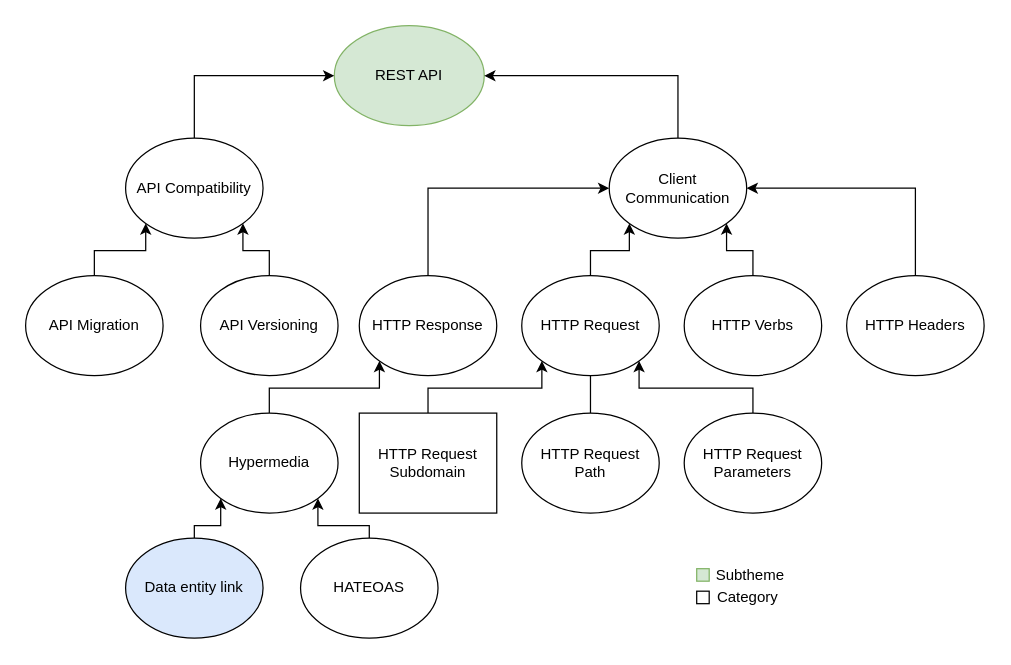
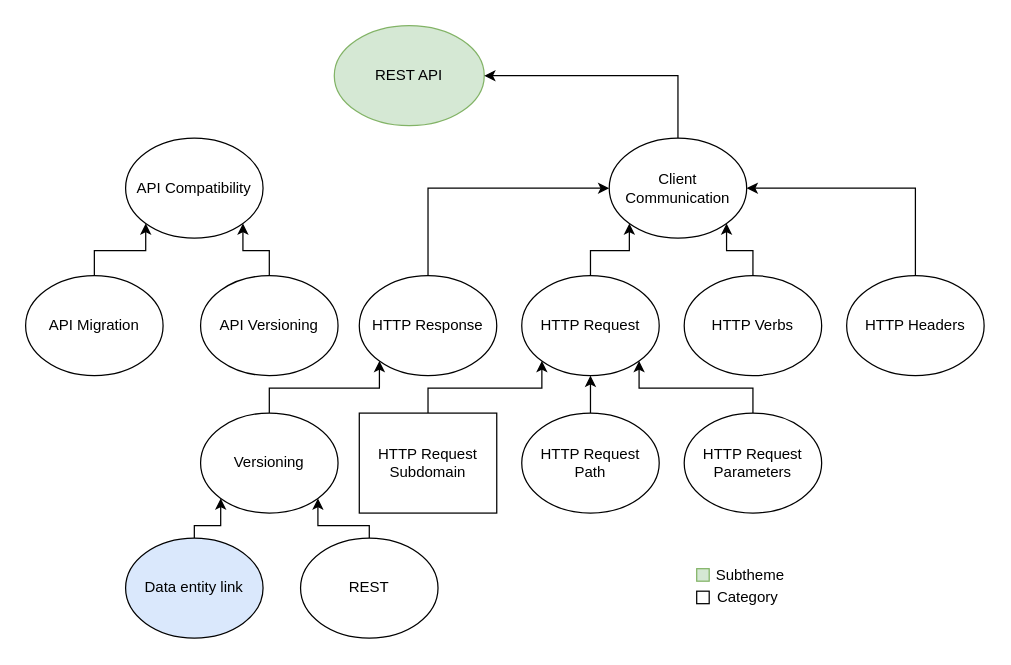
- <mxCell id="13" style="edgeStyle=orthogonalEdgeStyle;rounded=0;orthogonalLoop=1;jettySize=auto;html=1;exitX=0.5;exitY=0;exitDx=0;exitDy=0;entryX=0;entryY=0.5;entryDx=0;entryDy=0;" parent="1" source="14" target="2" edge="1"><mxGeometry relative="1" as="geometry"><mxPoint x="217" y="40" as="targetPoint" /></mxGeometry></mxCell>
- <mxCell id="21" style="edgeStyle=orthogonalEdgeStyle;rounded=0;orthogonalLoop=1;jettySize=auto;html=1;exitX=0.5;exitY=0;exitDx=0;exitDy=0;entryX=0.5;entryY=1;entryDx=0;entryDy=0;endArrow=none;" parent="1" source="22" target="8" edge="1"><mxGeometry relative="1" as="geometry" /></mxCell>
+ <mxCell id="21" style="edgeStyle=orthogonalEdgeStyle;rounded=0;orthogonalLoop=1;jettySize=auto;html=1;exitX=0.5;exitY=0;exitDx=0;exitDy=0;entryX=0.5;entryY=1;entryDx=0;entryDy=0;" parent="1" source="22" target="8" edge="1"><mxGeometry relative="1" as="geometry" /></mxCell>
- <mxCell id="26" value="Hypermedia" style="ellipse;whiteSpace=wrap;html=1;" parent="1" vertex="1"><mxGeometry x="160" y="330" width="110" height="80" as="geometry" /></mxCell>
+ <mxCell id="26" value="Versioning" style="ellipse;whiteSpace=wrap;html=1;" parent="1" vertex="1"><mxGeometry x="160" y="330" width="110" height="80" as="geometry" /></mxCell>
- <mxCell id="30" value="HATEOAS" style="ellipse;whiteSpace=wrap;html=1;" parent="1" vertex="1"><mxGeometry x="240" y="430" width="110" height="80" as="geometry" /></mxCell>
+ <mxCell id="30" value="REST" style="ellipse;whiteSpace=wrap;html=1;" parent="1" vertex="1"><mxGeometry x="240" y="430" width="110" height="80" as="geometry" /></mxCell>
